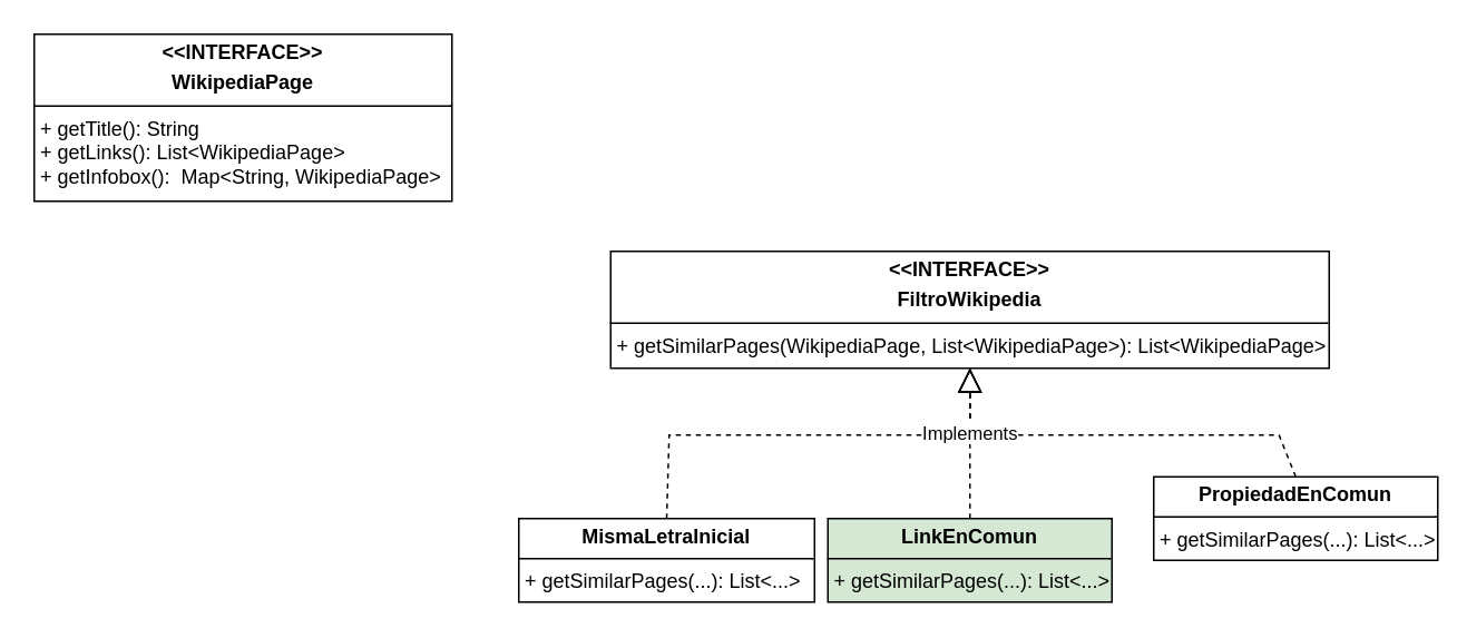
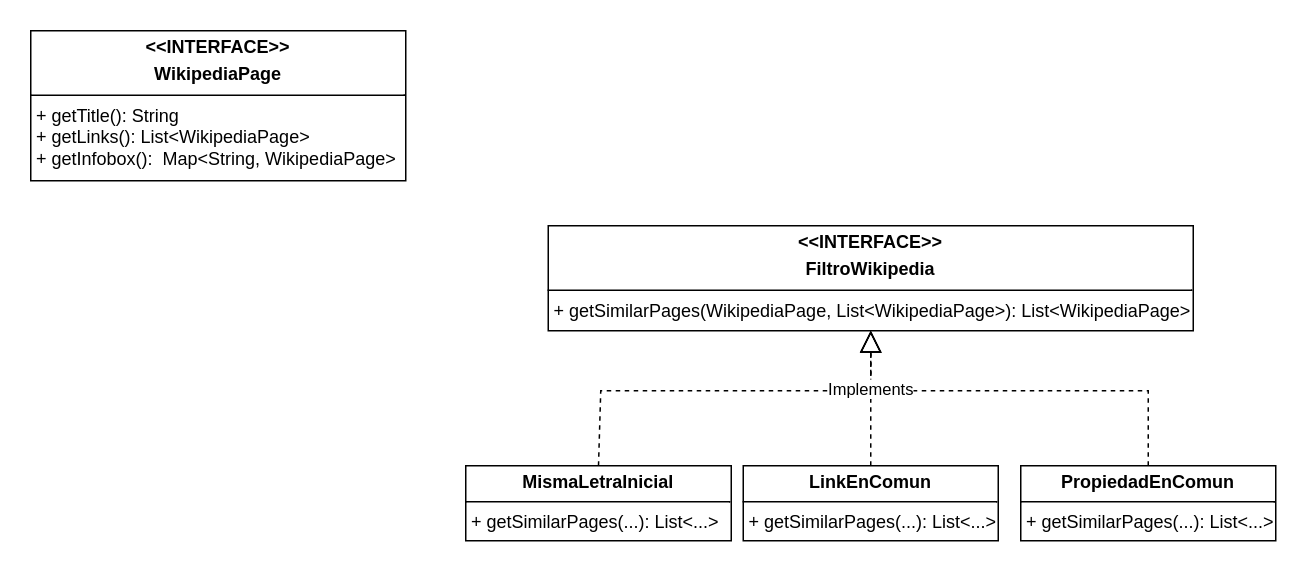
- <mxCell id="5" value="&lt;p style=&quot;margin:0px;margin-top:4px;text-align:center;&quot;&gt;&lt;b&gt;PropiedadEnComun&lt;/b&gt;&lt;/p&gt;&lt;hr size=&quot;1&quot; style=&quot;border-style:solid;&quot;&gt;&lt;p style=&quot;margin:0px;margin-left:4px;&quot;&gt;&lt;/p&gt;&lt;p style=&quot;margin:0px;margin-left:4px;&quot;&gt;+ getSimilarPages(...): List&amp;lt;...&amp;gt;&lt;/p&gt;" style="verticalAlign=top;align=left;overflow=fill;html=1;whiteSpace=wrap;" vertex="1" parent="1"><mxGeometry x="690" y="285" width="170" height="50" as="geometry" /></mxCell>
+ <mxCell id="5" value="&lt;p style=&quot;margin:0px;margin-top:4px;text-align:center;&quot;&gt;&lt;b&gt;PropiedadEnComun&lt;/b&gt;&lt;/p&gt;&lt;hr size=&quot;1&quot; style=&quot;border-style:solid;&quot;&gt;&lt;p style=&quot;margin:0px;margin-left:4px;&quot;&gt;&lt;/p&gt;&lt;p style=&quot;margin:0px;margin-left:4px;&quot;&gt;+ getSimilarPages(...): List&amp;lt;...&amp;gt;&lt;/p&gt;" style="verticalAlign=top;align=left;overflow=fill;html=1;whiteSpace=wrap;" vertex="1" parent="1"><mxGeometry x="680" y="310" width="170" height="50" as="geometry" /></mxCell>
- <mxCell id="4" value="&lt;p style=&quot;margin:0px;margin-top:4px;text-align:center;&quot;&gt;&lt;b&gt;LinkEnComun&lt;/b&gt;&lt;/p&gt;&lt;hr size=&quot;1&quot; style=&quot;border-style:solid;&quot;&gt;&lt;p style=&quot;margin:0px;margin-left:4px;&quot;&gt;&lt;span style=&quot;background-color: transparent; color: light-dark(rgb(0, 0, 0), rgb(255, 255, 255));&quot;&gt;+ getSimilarPages(...): List&amp;lt;...&amp;gt;&lt;/span&gt;&lt;/p&gt;" style="verticalAlign=top;align=left;overflow=fill;html=1;whiteSpace=wrap;fillColor=#d5e8d4;" vertex="1" parent="1"><mxGeometry x="495" y="310" width="170" height="50" as="geometry" /></mxCell>
+ <mxCell id="4" value="&lt;p style=&quot;margin:0px;margin-top:4px;text-align:center;&quot;&gt;&lt;b&gt;LinkEnComun&lt;/b&gt;&lt;/p&gt;&lt;hr size=&quot;1&quot; style=&quot;border-style:solid;&quot;&gt;&lt;p style=&quot;margin:0px;margin-left:4px;&quot;&gt;&lt;span style=&quot;background-color: transparent; color: light-dark(rgb(0, 0, 0), rgb(255, 255, 255));&quot;&gt;+ getSimilarPages(...): List&amp;lt;...&amp;gt;&lt;/span&gt;&lt;/p&gt;" style="verticalAlign=top;align=left;overflow=fill;html=1;whiteSpace=wrap;" vertex="1" parent="1"><mxGeometry x="495" y="310" width="170" height="50" as="geometry" /></mxCell>
